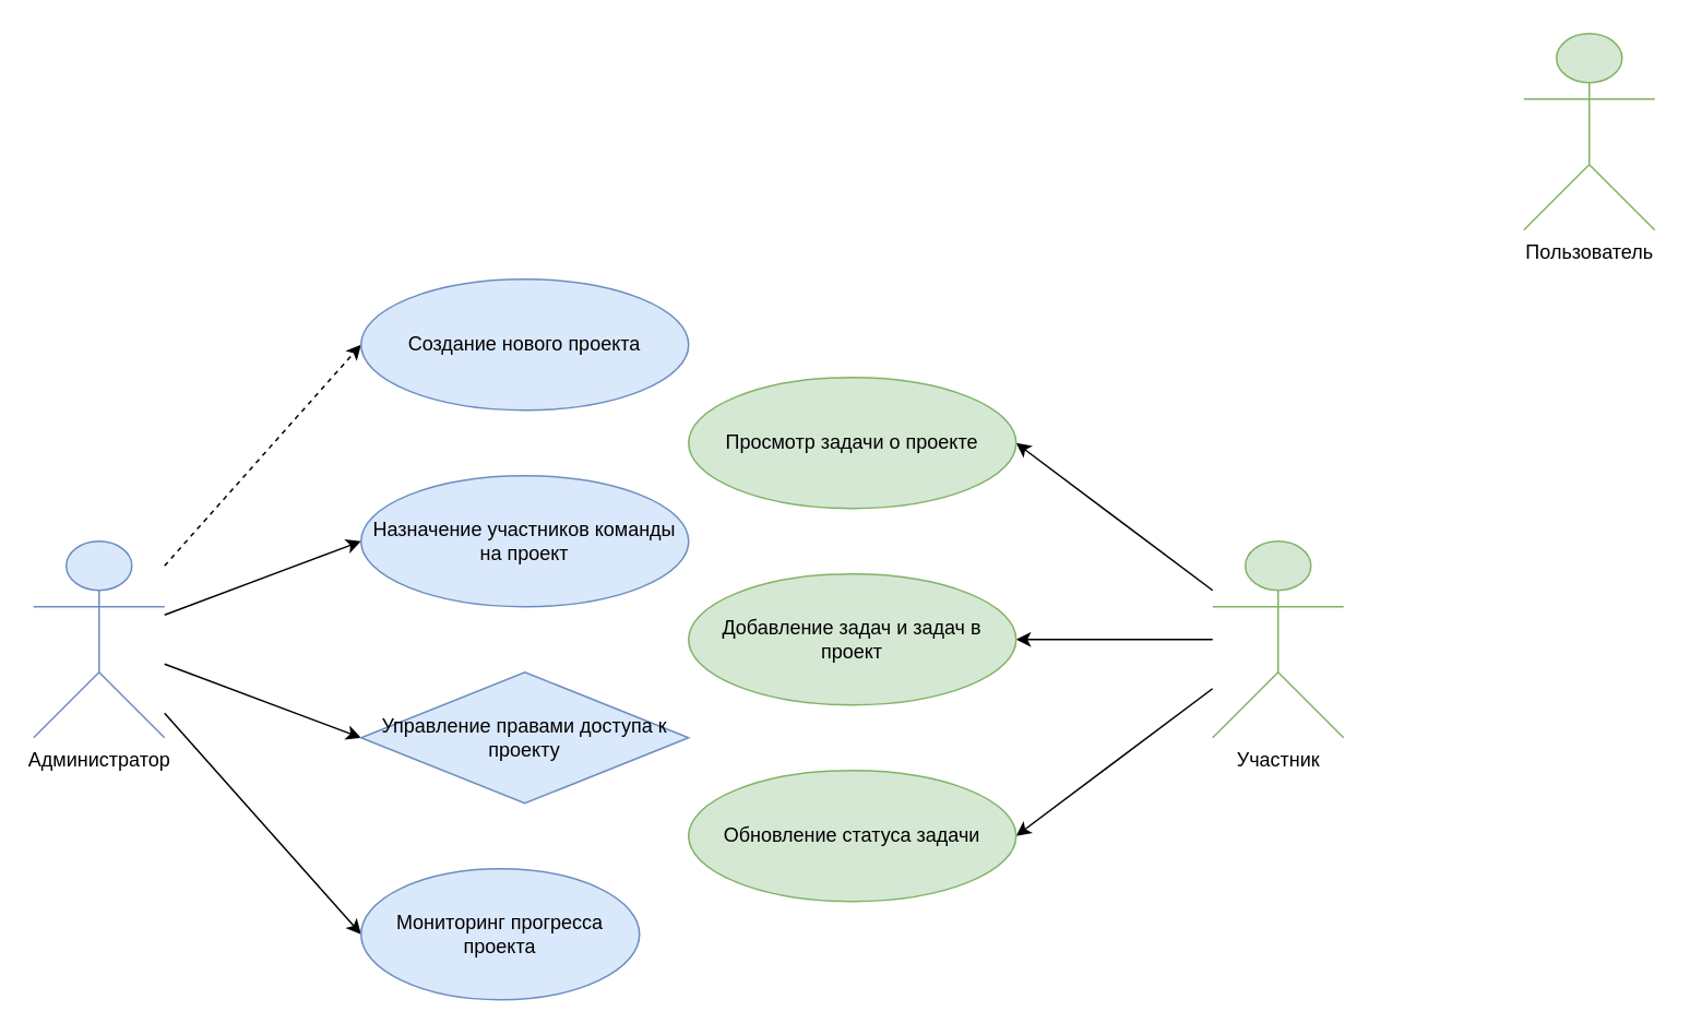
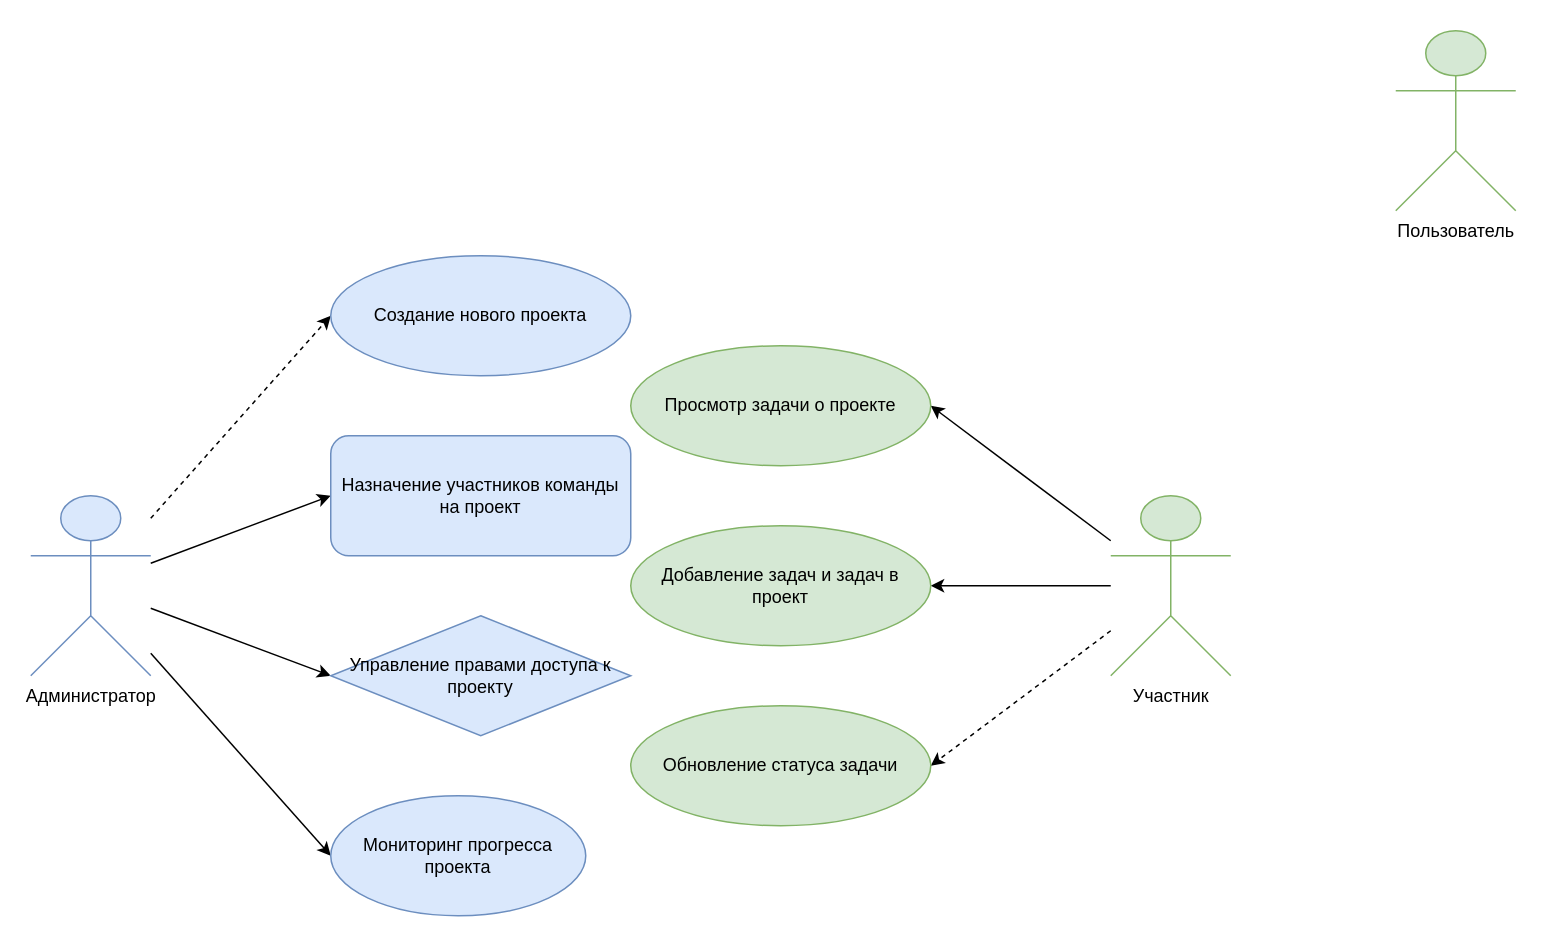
- <mxCell id="8" value="Назначение участников команды на проект" style="ellipse;whiteSpace=wrap;html=1;fillColor=#dae8fc;strokeColor=#6c8ebf;" vertex="1" parent="1"><mxGeometry x="220" y="290" width="200" height="80" as="geometry" /></mxCell>
+ <mxCell id="8" value="Назначение участников команды на проект" style="whiteSpace=wrap;html=1;fillColor=#dae8fc;strokeColor=#6c8ebf;rounded=1;" vertex="1" parent="1"><mxGeometry x="220" y="290" width="200" height="80" as="geometry" /></mxCell>
- <mxCell id="11" style="rounded=0;orthogonalLoop=1;jettySize=auto;html=1;entryX=1;entryY=0.5;entryDx=0;entryDy=0;" edge="1" parent="1" source="14" target="17"><mxGeometry relative="1" as="geometry" /></mxCell>
+ <mxCell id="11" style="rounded=0;orthogonalLoop=1;jettySize=auto;html=1;entryX=1;entryY=0.5;entryDx=0;entryDy=0;dashed=1;" edge="1" parent="1" source="14" target="17"><mxGeometry relative="1" as="geometry" /></mxCell>
